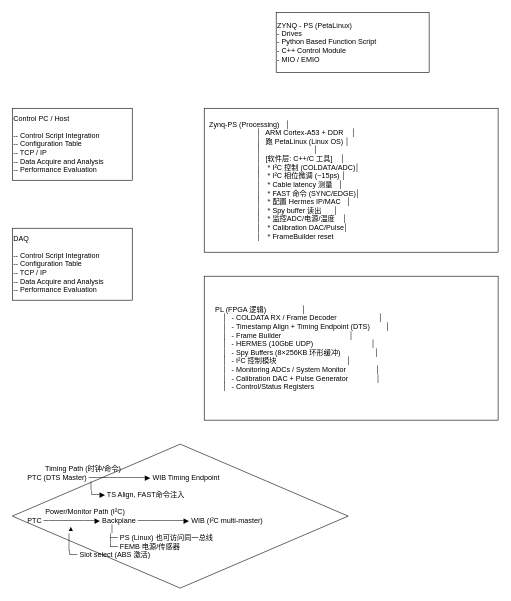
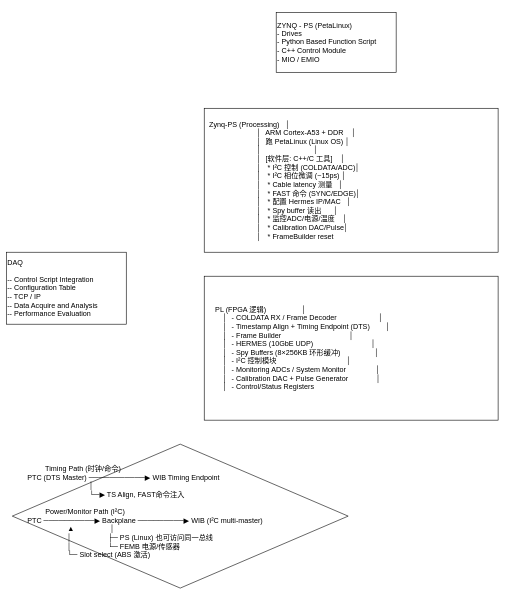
- <mxCell id="3" value="ZYNQ - PS (PetaLinux)&lt;div&gt;- Drives&lt;/div&gt;&lt;div&gt;- Python Based Function Script&lt;/div&gt;&lt;div&gt;- C++ Control Module&lt;/div&gt;&lt;div&gt;- MIO / EMIO&lt;/div&gt;" style="rounded=0;whiteSpace=wrap;html=1;align=left;" vertex="1" parent="1"><mxGeometry x="460" y="20" width="255" height="100" as="geometry" /></mxCell>
+ <mxCell id="3" value="ZYNQ - PS (PetaLinux)&lt;div&gt;- Drives&lt;/div&gt;&lt;div&gt;- Python Based Function Script&lt;/div&gt;&lt;div&gt;- C++ Control Module&lt;/div&gt;&lt;div&gt;- MIO / EMIO&lt;/div&gt;" style="rounded=0;whiteSpace=wrap;html=1;align=left;" vertex="1" parent="1"><mxGeometry x="460" y="20" width="200" height="100" as="geometry" /></mxCell>
- <mxCell id="2" value="Control PC / Host&lt;div&gt;&lt;br&gt;&lt;/div&gt;&lt;div&gt;-- Control Script Integration&lt;/div&gt;&lt;div&gt;-- Configuration Table&lt;/div&gt;&lt;div&gt;-- TCP / IP&lt;/div&gt;&lt;div&gt;-- Data Acquire and Analysis&lt;/div&gt;&lt;div&gt;-- Performance Evaluation&lt;/div&gt;" style="rounded=0;whiteSpace=wrap;html=1;align=left;" vertex="1" parent="1"><mxGeometry x="20" y="180" width="200" height="120" as="geometry" /></mxCell>
- <mxCell id="6" value="DAQ&lt;div&gt;&lt;br&gt;&lt;/div&gt;&lt;div&gt;-- Control Script Integration&lt;/div&gt;&lt;div&gt;-- Configuration Table&lt;/div&gt;&lt;div&gt;-- TCP / IP&lt;/div&gt;&lt;div&gt;-- Data Acquire and Analysis&lt;/div&gt;&lt;div&gt;-- Performance Evaluation&lt;/div&gt;" style="rounded=0;whiteSpace=wrap;html=1;align=left;" vertex="1" parent="1"><mxGeometry x="20" y="380" width="200" height="120" as="geometry" /></mxCell>
+ <mxCell id="6" value="DAQ&lt;div&gt;&lt;br&gt;&lt;/div&gt;&lt;div&gt;-- Control Script Integration&lt;/div&gt;&lt;div&gt;-- Configuration Table&lt;/div&gt;&lt;div&gt;-- TCP / IP&lt;/div&gt;&lt;div&gt;-- Data Acquire and Analysis&lt;/div&gt;&lt;div&gt;-- Performance Evaluation&lt;/div&gt;" style="rounded=0;whiteSpace=wrap;html=1;align=left;" vertex="1" parent="1"><mxGeometry x="10" y="420" width="200" height="120" as="geometry" /></mxCell>
